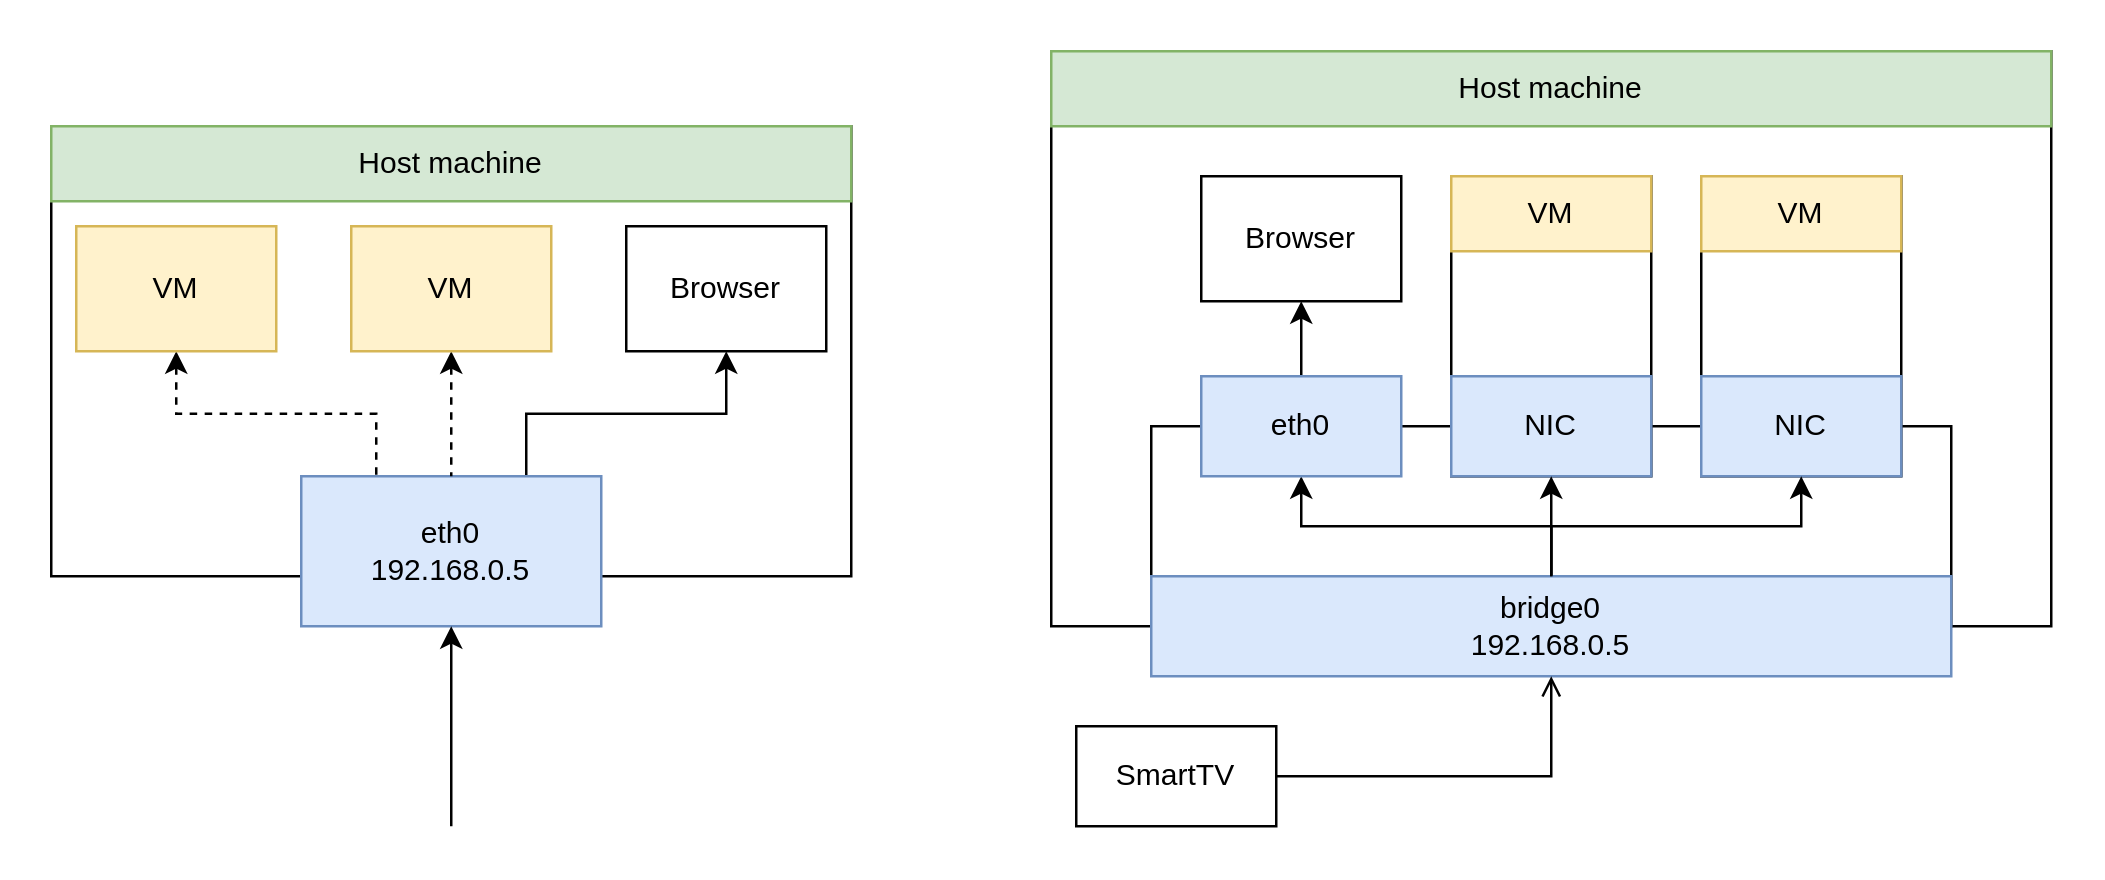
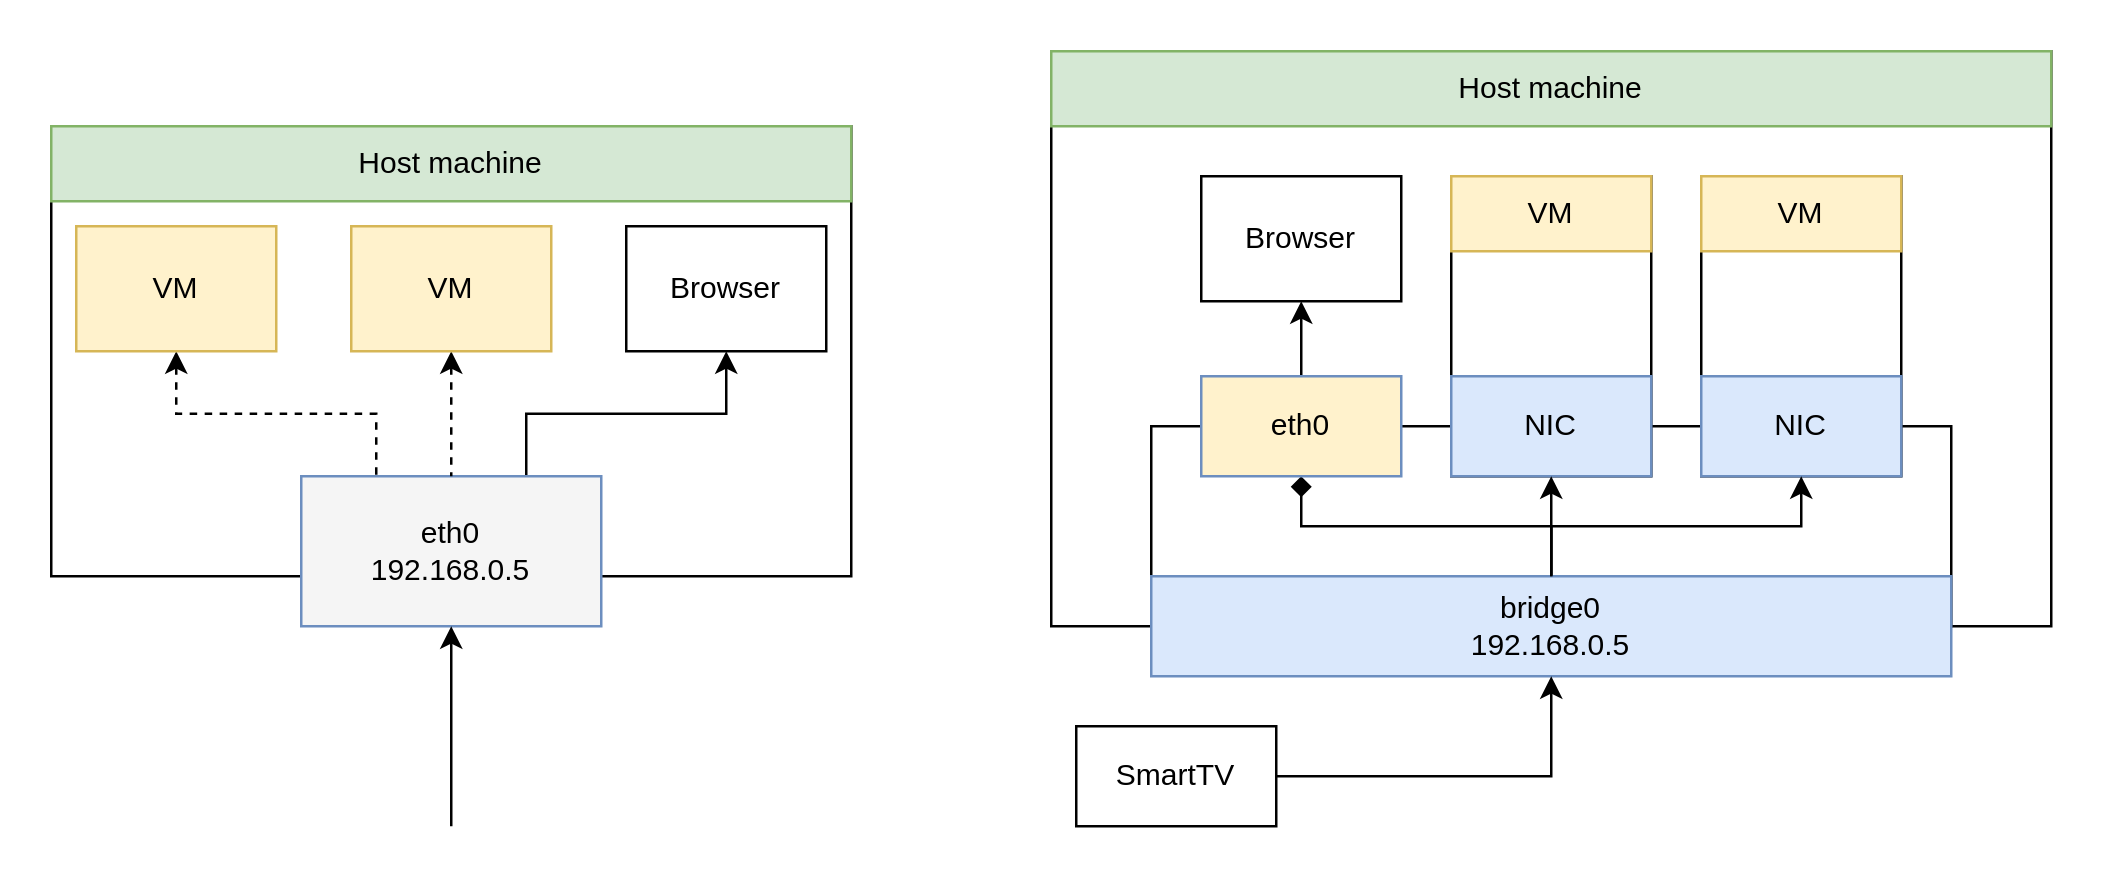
- <mxCell id="17" value="eth0" style="rounded=0;whiteSpace=wrap;html=1;fillColor=#dae8fc;strokeColor=#6c8ebf;" vertex="1" parent="1"><mxGeometry x="480" y="150" width="80" height="40" as="geometry" /></mxCell>
+ <mxCell id="17" value="eth0" style="rounded=0;whiteSpace=wrap;html=1;fillColor=#fff2cc;strokeColor=#6c8ebf;" vertex="1" parent="1"><mxGeometry x="480" y="150" width="80" height="40" as="geometry" /></mxCell>
- <mxCell id="14" style="edgeStyle=orthogonalEdgeStyle;rounded=0;orthogonalLoop=1;jettySize=auto;html=1;exitX=0.5;exitY=0;exitDx=0;exitDy=0;entryX=0.5;entryY=1;entryDx=0;entryDy=0;" edge="1" parent="1" source="15" target="17"><mxGeometry relative="1" as="geometry"><Array as="points"><mxPoint x="620" y="210" /><mxPoint x="520" y="210" /></Array></mxGeometry></mxCell>
+ <mxCell id="14" style="edgeStyle=orthogonalEdgeStyle;rounded=0;orthogonalLoop=1;jettySize=auto;html=1;exitX=0.5;exitY=0;exitDx=0;exitDy=0;entryX=0.5;entryY=1;entryDx=0;entryDy=0;endArrow=diamond;" edge="1" parent="1" source="15" target="17"><mxGeometry relative="1" as="geometry"><Array as="points"><mxPoint x="620" y="210" /><mxPoint x="520" y="210" /></Array></mxGeometry></mxCell>
- <mxCell id="4" value="&lt;div&gt;eth0&lt;/div&gt;&lt;div&gt;192.168.0.5&lt;br&gt;&lt;/div&gt;" style="rounded=0;whiteSpace=wrap;html=1;fillColor=#dae8fc;strokeColor=#6c8ebf;" vertex="1" parent="1"><mxGeometry x="120" y="190" width="120" height="60" as="geometry" /></mxCell>
+ <mxCell id="4" value="&lt;div&gt;eth0&lt;/div&gt;&lt;div&gt;192.168.0.5&lt;br&gt;&lt;/div&gt;" style="rounded=0;whiteSpace=wrap;html=1;fillColor=#f5f5f5;strokeColor=#6c8ebf;" vertex="1" parent="1"><mxGeometry x="120" y="190" width="120" height="60" as="geometry" /></mxCell>
- <mxCell id="28" style="edgeStyle=orthogonalEdgeStyle;rounded=0;orthogonalLoop=1;jettySize=auto;html=1;exitX=1;exitY=0.5;exitDx=0;exitDy=0;entryX=0.5;entryY=1;entryDx=0;entryDy=0;endArrow=open;" edge="1" parent="1" source="29" target="15"><mxGeometry relative="1" as="geometry" /></mxCell>
+ <mxCell id="28" style="edgeStyle=orthogonalEdgeStyle;rounded=0;orthogonalLoop=1;jettySize=auto;html=1;exitX=1;exitY=0.5;exitDx=0;exitDy=0;entryX=0.5;entryY=1;entryDx=0;entryDy=0;" edge="1" parent="1" source="29" target="15"><mxGeometry relative="1" as="geometry" /></mxCell>
